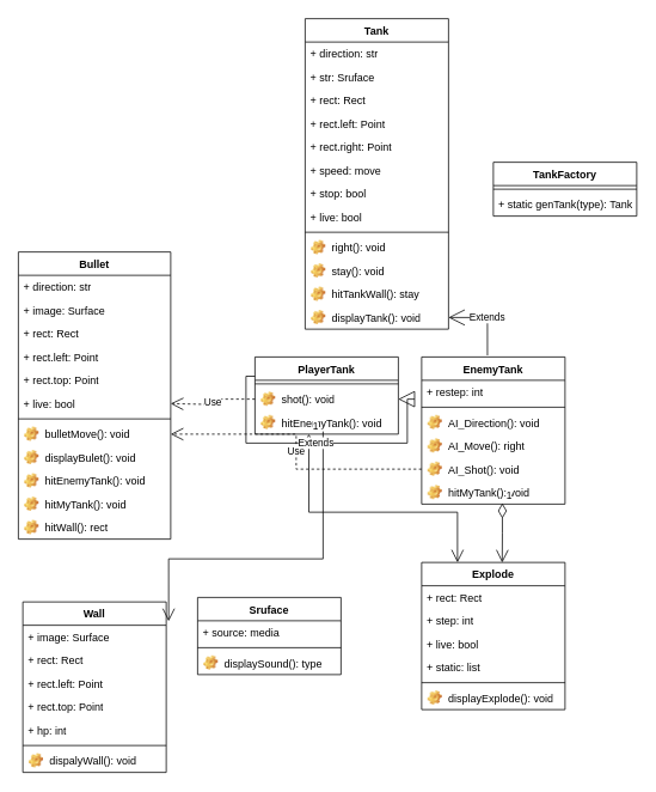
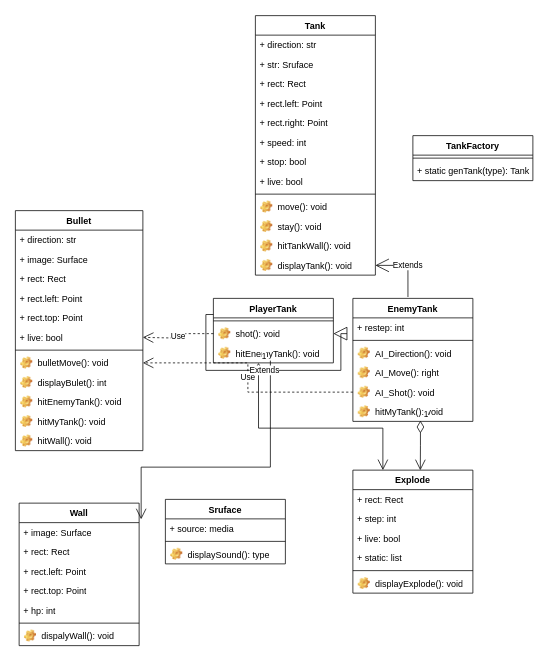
- <mxCell id="21" value="+ speed: move" style="text;strokeColor=none;fillColor=none;align=left;verticalAlign=top;spacingLeft=4;spacingRight=4;overflow=hidden;rotatable=0;points=[[0,0.5],[1,0.5]];portConstraint=eastwest;whiteSpace=wrap;html=1;" vertex="1" parent="15"><mxGeometry y="156" width="160" height="26" as="geometry" /></mxCell>
+ <mxCell id="21" value="+ speed: int" style="text;strokeColor=none;fillColor=none;align=left;verticalAlign=top;spacingLeft=4;spacingRight=4;overflow=hidden;rotatable=0;points=[[0,0.5],[1,0.5]];portConstraint=eastwest;whiteSpace=wrap;html=1;" vertex="1" parent="15"><mxGeometry y="156" width="160" height="26" as="geometry" /></mxCell>
- <mxCell id="25" value="right(): void" style="label;fontStyle=0;strokeColor=none;fillColor=none;align=left;verticalAlign=top;overflow=hidden;spacingLeft=28;spacingRight=4;rotatable=0;points=[[0,0.5],[1,0.5]];portConstraint=eastwest;imageWidth=16;imageHeight=16;whiteSpace=wrap;html=1;image=img/clipart/Gear_128x128.png" vertex="1" parent="15"><mxGeometry y="242" width="160" height="26" as="geometry" /></mxCell>
+ <mxCell id="25" value="move(): void" style="label;fontStyle=0;strokeColor=none;fillColor=none;align=left;verticalAlign=top;overflow=hidden;spacingLeft=28;spacingRight=4;rotatable=0;points=[[0,0.5],[1,0.5]];portConstraint=eastwest;imageWidth=16;imageHeight=16;whiteSpace=wrap;html=1;image=img/clipart/Gear_128x128.png" vertex="1" parent="15"><mxGeometry y="242" width="160" height="26" as="geometry" /></mxCell>
- <mxCell id="27" value="hitTankWall(): stay" style="label;fontStyle=0;strokeColor=none;fillColor=none;align=left;verticalAlign=top;overflow=hidden;spacingLeft=28;spacingRight=4;rotatable=0;points=[[0,0.5],[1,0.5]];portConstraint=eastwest;imageWidth=16;imageHeight=16;whiteSpace=wrap;html=1;image=img/clipart/Gear_128x128.png" vertex="1" parent="15"><mxGeometry y="294" width="160" height="26" as="geometry" /></mxCell>
+ <mxCell id="27" value="hitTankWall(): void" style="label;fontStyle=0;strokeColor=none;fillColor=none;align=left;verticalAlign=top;overflow=hidden;spacingLeft=28;spacingRight=4;rotatable=0;points=[[0,0.5],[1,0.5]];portConstraint=eastwest;imageWidth=16;imageHeight=16;whiteSpace=wrap;html=1;image=img/clipart/Gear_128x128.png" vertex="1" parent="15"><mxGeometry y="294" width="160" height="26" as="geometry" /></mxCell>
- <mxCell id="11" value="displayBulet(): void" style="label;fontStyle=0;strokeColor=none;fillColor=none;align=left;verticalAlign=top;overflow=hidden;spacingLeft=28;spacingRight=4;rotatable=0;points=[[0,0.5],[1,0.5]];portConstraint=eastwest;imageWidth=16;imageHeight=16;whiteSpace=wrap;html=1;image=img/clipart/Gear_128x128.png" vertex="1" parent="2"><mxGeometry y="216" width="170" height="26" as="geometry" /></mxCell>
+ <mxCell id="11" value="displayBulet(): int" style="label;fontStyle=0;strokeColor=none;fillColor=none;align=left;verticalAlign=top;overflow=hidden;spacingLeft=28;spacingRight=4;rotatable=0;points=[[0,0.5],[1,0.5]];portConstraint=eastwest;imageWidth=16;imageHeight=16;whiteSpace=wrap;html=1;image=img/clipart/Gear_128x128.png" vertex="1" parent="2"><mxGeometry y="216" width="170" height="26" as="geometry" /></mxCell>
- <mxCell id="14" value="hitWall(): rect" style="label;fontStyle=0;strokeColor=none;fillColor=none;align=left;verticalAlign=top;overflow=hidden;spacingLeft=28;spacingRight=4;rotatable=0;points=[[0,0.5],[1,0.5]];portConstraint=eastwest;imageWidth=16;imageHeight=16;whiteSpace=wrap;html=1;image=img/clipart/Gear_128x128.png" vertex="1" parent="2"><mxGeometry y="294" width="170" height="26" as="geometry" /></mxCell>
+ <mxCell id="14" value="hitWall(): void" style="label;fontStyle=0;strokeColor=none;fillColor=none;align=left;verticalAlign=top;overflow=hidden;spacingLeft=28;spacingRight=4;rotatable=0;points=[[0,0.5],[1,0.5]];portConstraint=eastwest;imageWidth=16;imageHeight=16;whiteSpace=wrap;html=1;image=img/clipart/Gear_128x128.png" vertex="1" parent="2"><mxGeometry y="294" width="170" height="26" as="geometry" /></mxCell>
